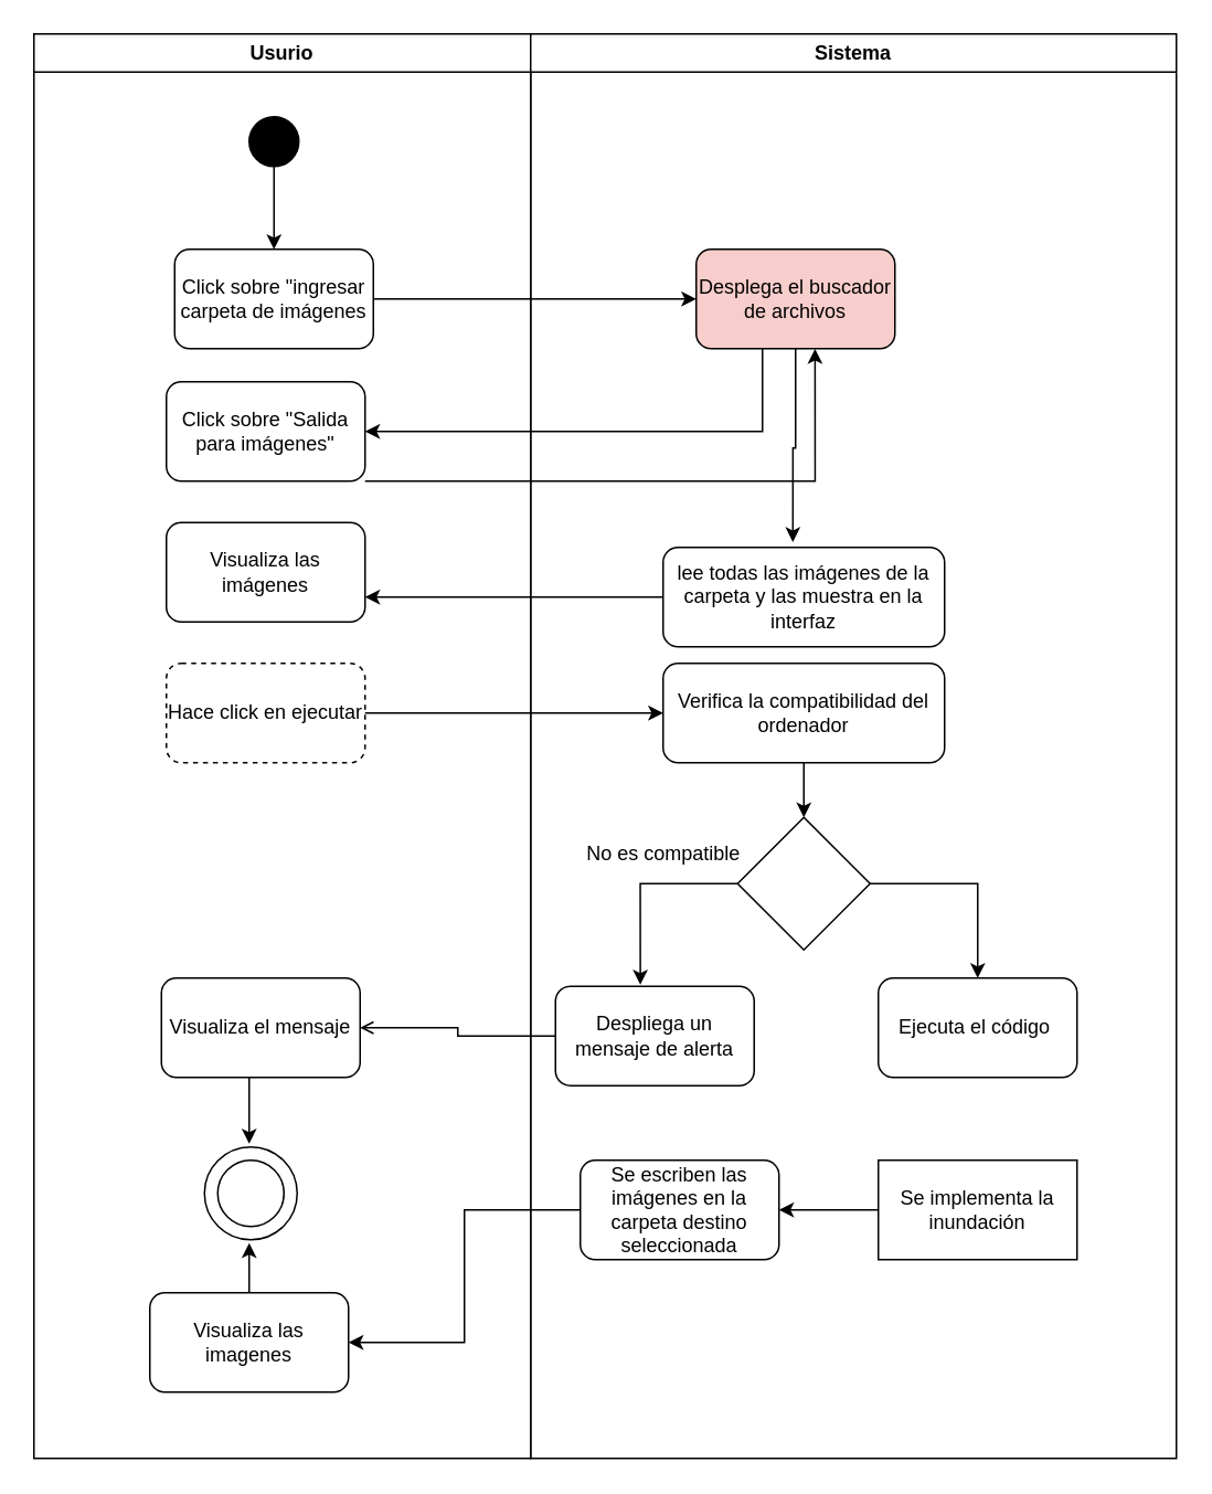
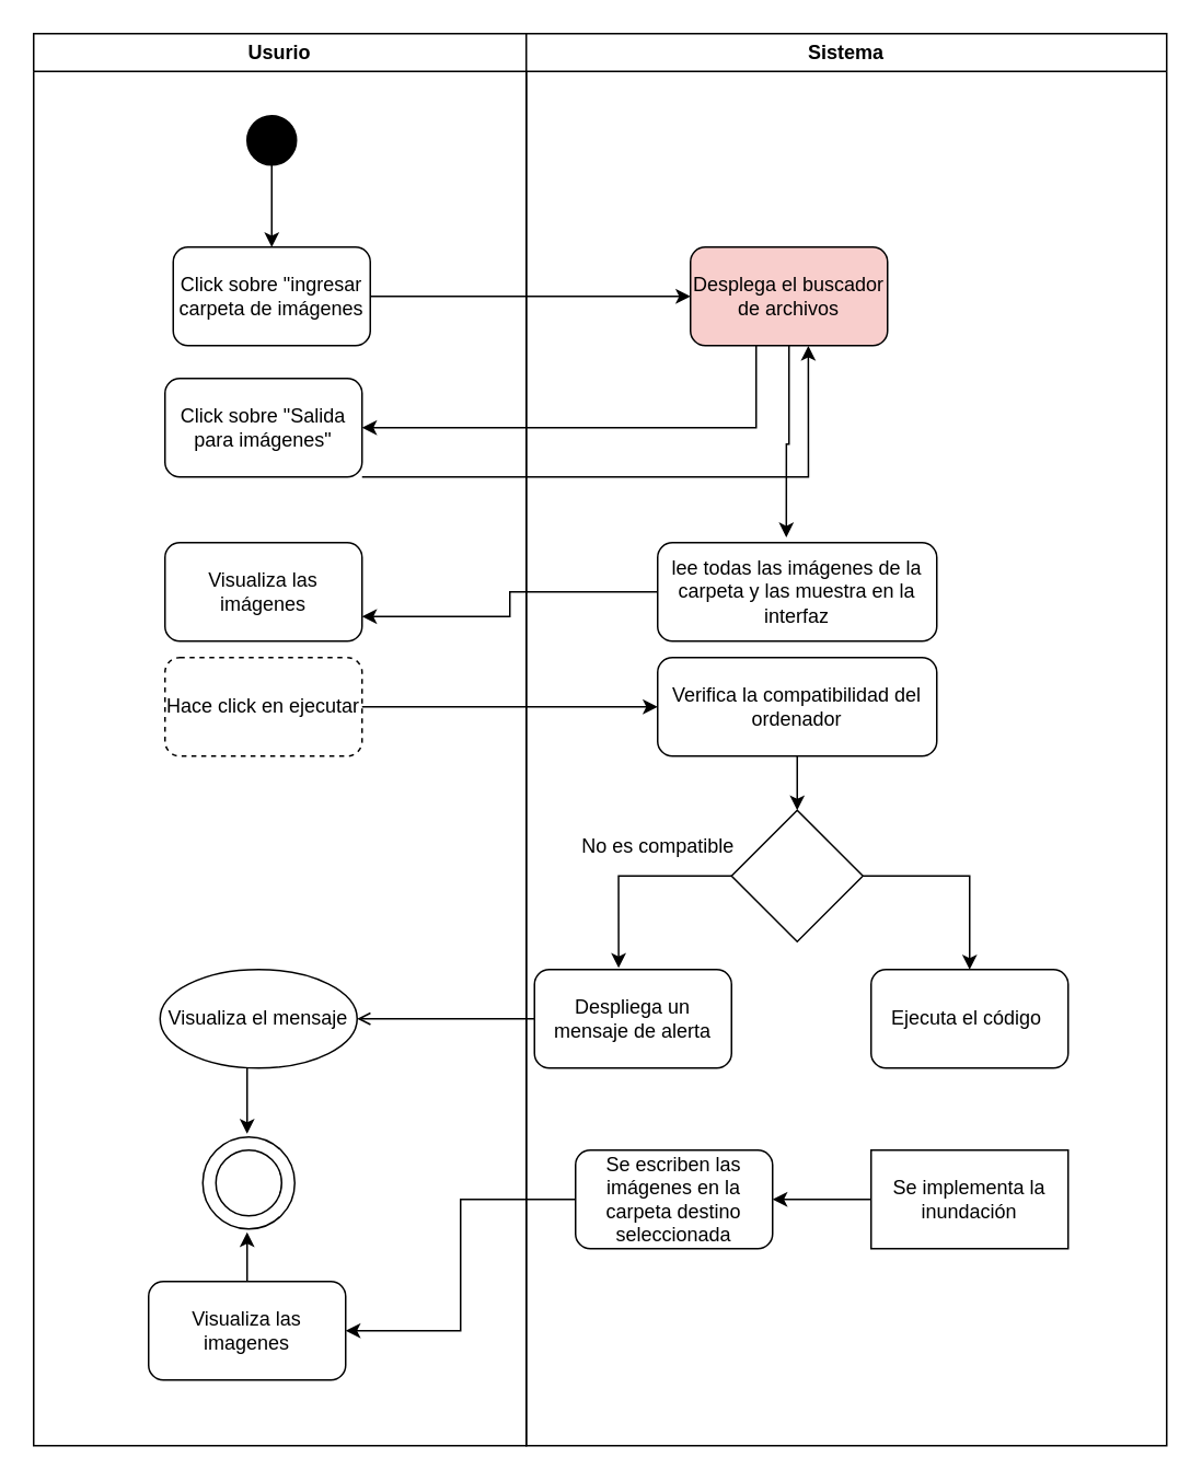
- <mxCell id="7" value="Visualiza las imágenes" style="rounded=1;whiteSpace=wrap;html=1;" vertex="1" parent="2"><mxGeometry x="80" y="295" width="120" height="60" as="geometry" /></mxCell>
+ <mxCell id="7" value="Visualiza las imágenes" style="rounded=1;whiteSpace=wrap;html=1;" vertex="1" parent="2"><mxGeometry x="80" y="310" width="120" height="60" as="geometry" /></mxCell>
- <mxCell id="9" value="Visualiza el mensaje" style="rounded=1;whiteSpace=wrap;html=1;" vertex="1" parent="2"><mxGeometry x="77" y="570" width="120" height="60" as="geometry" /></mxCell>
+ <mxCell id="9" value="Visualiza el mensaje" style="ellipse;whiteSpace=wrap;html=1;" vertex="1" parent="2"><mxGeometry x="77" y="570" width="120" height="60" as="geometry" /></mxCell>
- <mxCell id="21" value="Despliega un mensaje de alerta" style="rounded=1;whiteSpace=wrap;html=1;" vertex="1" parent="12"><mxGeometry x="15" y="575" width="120" height="60" as="geometry" /></mxCell>
+ <mxCell id="21" value="Despliega un mensaje de alerta" style="rounded=1;whiteSpace=wrap;html=1;" vertex="1" parent="12"><mxGeometry x="5" y="570" width="120" height="60" as="geometry" /></mxCell>
